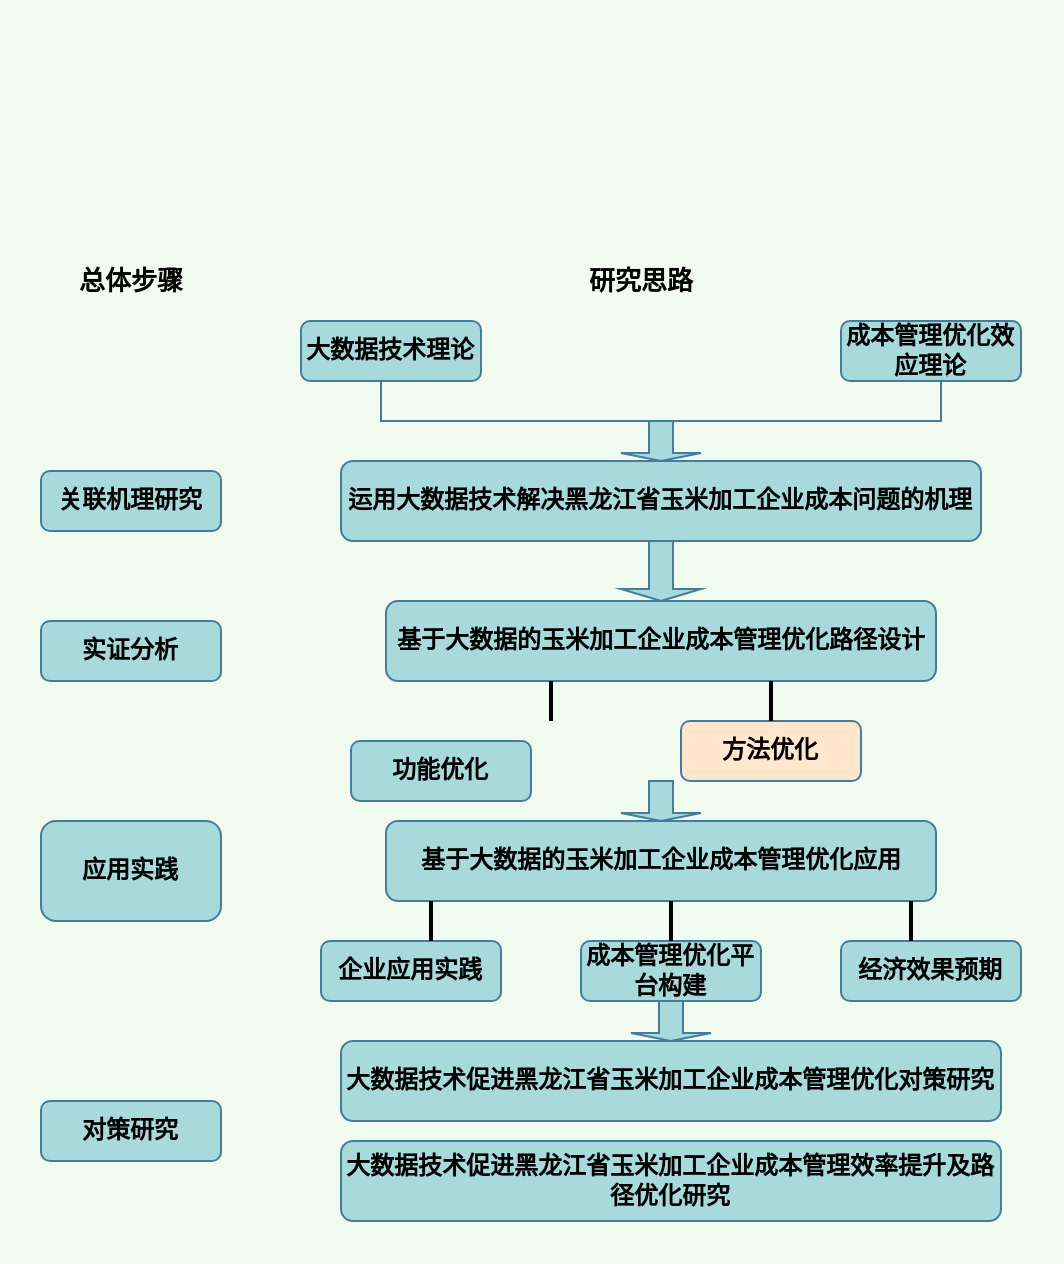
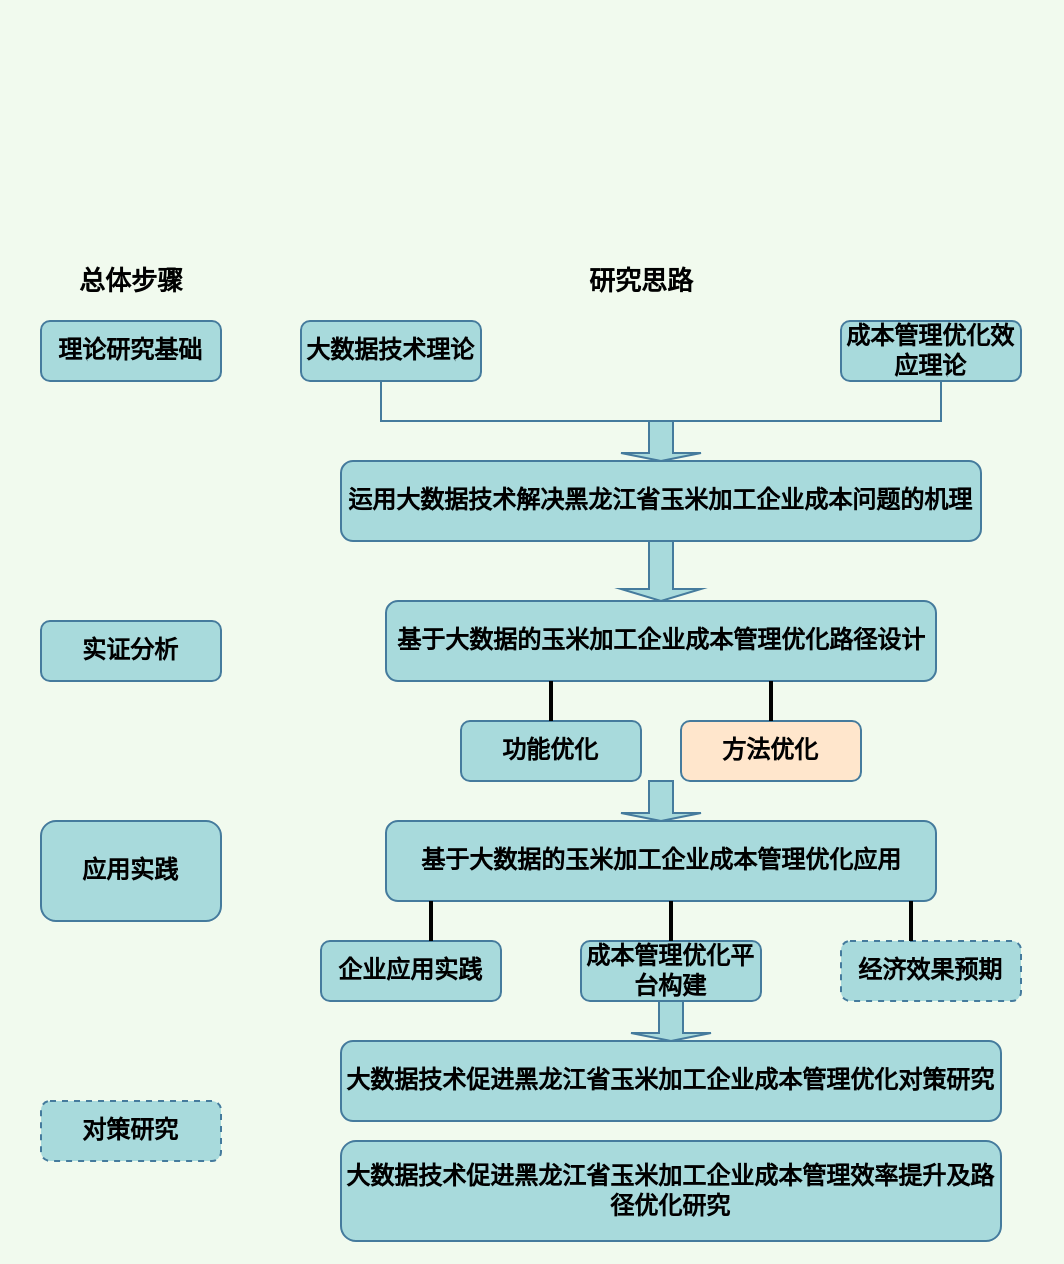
+ <mxCell id="21" value="&lt;b&gt;理论研究基础&lt;/b&gt;" style="rounded=1;whiteSpace=wrap;html=1;sketch=0;strokeColor=#457B9D;fillColor=#A8DADC;" vertex="1" parent="1"><mxGeometry x="20" y="160" width="90" height="30" as="geometry" /></mxCell>
- <mxCell id="22" value="&lt;b&gt;关联机理研究&lt;/b&gt;" style="rounded=1;whiteSpace=wrap;html=1;sketch=0;strokeColor=#457B9D;fillColor=#A8DADC;" vertex="1" parent="1"><mxGeometry x="20" y="235" width="90" height="30" as="geometry" /></mxCell>
- <mxCell id="10" value="&lt;b&gt;功能优化&lt;/b&gt;" style="rounded=1;whiteSpace=wrap;html=1;sketch=0;strokeColor=#457B9D;fillColor=#A8DADC;" vertex="1" parent="1"><mxGeometry x="175" y="370" width="90" height="30" as="geometry" /></mxCell>
+ <mxCell id="10" value="&lt;b&gt;功能优化&lt;/b&gt;" style="rounded=1;whiteSpace=wrap;html=1;sketch=0;strokeColor=#457B9D;fillColor=#A8DADC;" vertex="1" parent="1"><mxGeometry x="230" y="360" width="90" height="30" as="geometry" /></mxCell>
- <mxCell id="15" value="&lt;b&gt;经济效果预期&lt;/b&gt;" style="rounded=1;whiteSpace=wrap;html=1;sketch=0;strokeColor=#457B9D;fillColor=#A8DADC;" vertex="1" parent="1"><mxGeometry x="420" y="470" width="90" height="30" as="geometry" /></mxCell>
+ <mxCell id="15" value="&lt;b&gt;经济效果预期&lt;/b&gt;" style="rounded=1;whiteSpace=wrap;html=1;sketch=0;strokeColor=#457B9D;fillColor=#A8DADC;dashed=1;" vertex="1" parent="1"><mxGeometry x="420" y="470" width="90" height="30" as="geometry" /></mxCell>
- <mxCell id="25" value="&lt;b&gt;对策研究&lt;/b&gt;" style="rounded=1;whiteSpace=wrap;html=1;sketch=0;strokeColor=#457B9D;fillColor=#A8DADC;" vertex="1" parent="1"><mxGeometry x="20" y="550" width="90" height="30" as="geometry" /></mxCell>
+ <mxCell id="25" value="&lt;b&gt;对策研究&lt;/b&gt;" style="rounded=1;whiteSpace=wrap;html=1;sketch=0;strokeColor=#457B9D;fillColor=#A8DADC;dashed=1;" vertex="1" parent="1"><mxGeometry x="20" y="550" width="90" height="30" as="geometry" /></mxCell>
- <mxCell id="17" value="&lt;b&gt;大数据技术促进黑龙江省玉米加工企业成本管理效率提升及路径优化研究&lt;/b&gt;" style="rounded=1;whiteSpace=wrap;html=1;fillColor=#A8DADC;strokeColor=#457B9D;" vertex="1" parent="1"><mxGeometry x="170" y="570" width="330" height="40" as="geometry" /></mxCell>
+ <mxCell id="17" value="&lt;b&gt;大数据技术促进黑龙江省玉米加工企业成本管理效率提升及路径优化研究&lt;/b&gt;" style="rounded=1;whiteSpace=wrap;html=1;fillColor=#A8DADC;strokeColor=#457B9D;" vertex="1" parent="1"><mxGeometry x="170" y="570" width="330" height="50" as="geometry" /></mxCell>
